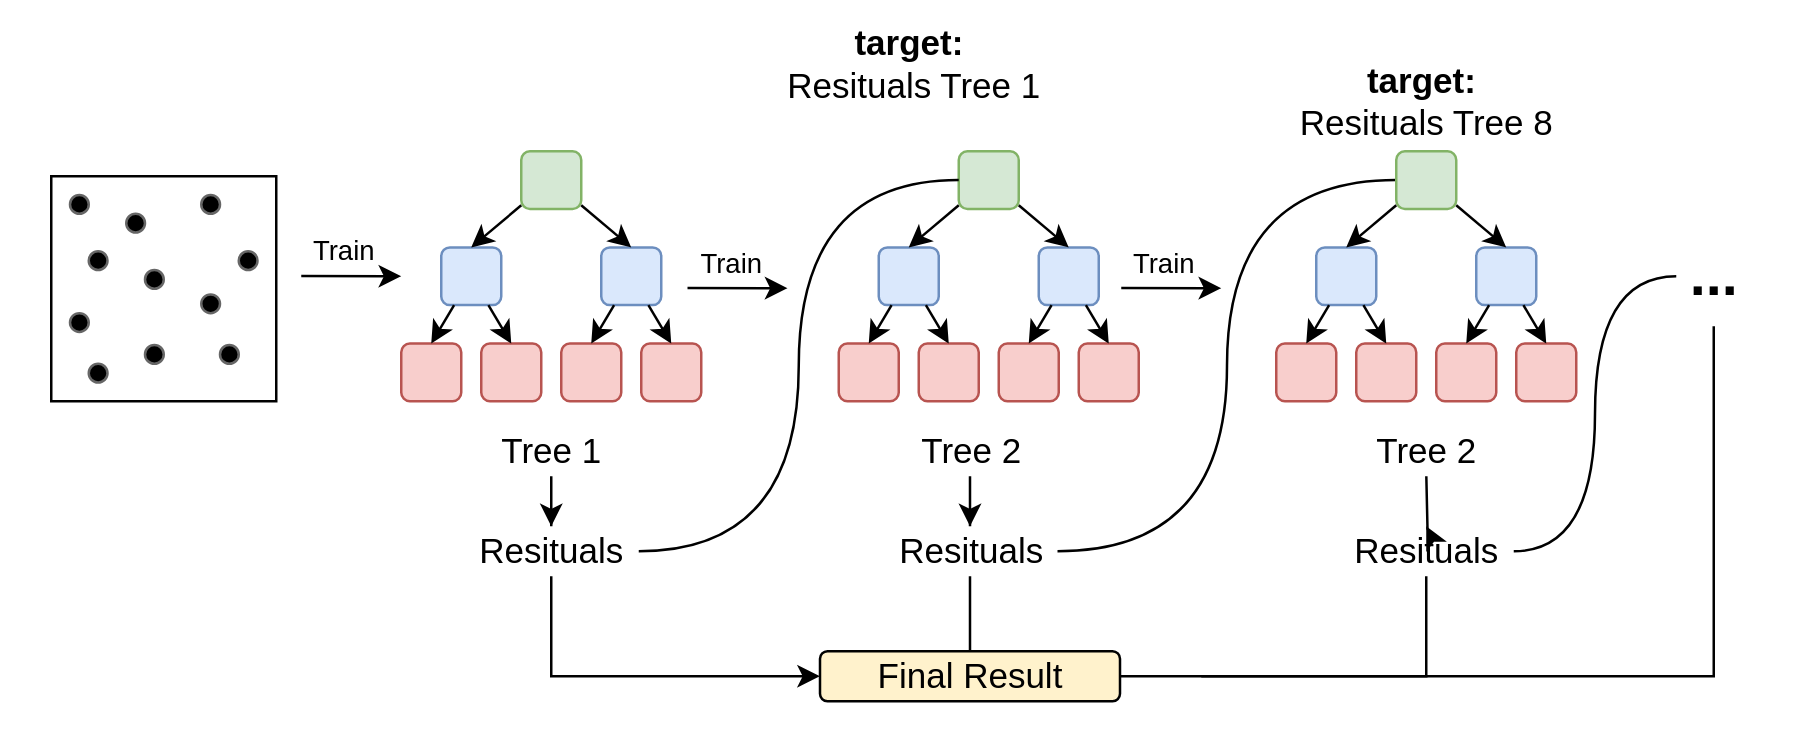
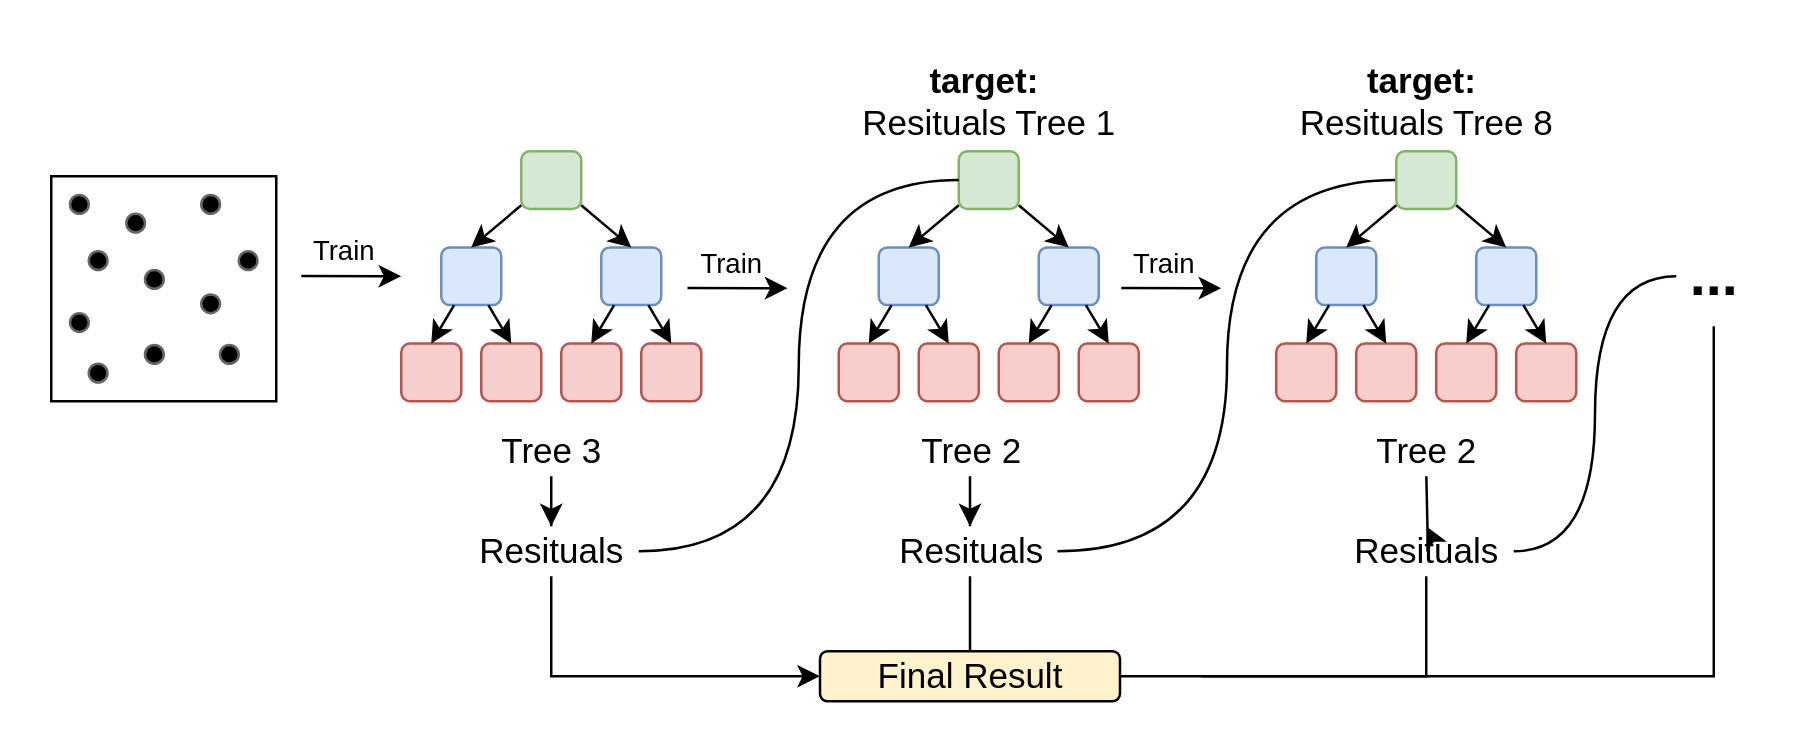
- <mxCell id="60" value="&lt;b&gt;target:&lt;/b&gt;&amp;nbsp;&lt;br&gt;Resituals Tree 1" style="text;html=1;align=center;verticalAlign=middle;resizable=0;points=[];autosize=1;strokeColor=none;fillColor=none;fontSize=14;fontColor=#000000;" parent="1" vertex="1"><mxGeometry x="305" y="5" width="120" height="40" as="geometry" /></mxCell>
+ <mxCell id="60" value="&lt;b&gt;target:&lt;/b&gt;&amp;nbsp;&lt;br&gt;Resituals Tree 1" style="text;html=1;align=center;verticalAlign=middle;resizable=0;points=[];autosize=1;strokeColor=none;fillColor=none;fontSize=14;fontColor=#000000;" parent="1" vertex="1"><mxGeometry x="335" y="20" width="120" height="40" as="geometry" /></mxCell>
- <mxCell id="50" value="Tree 1" style="text;html=1;align=center;verticalAlign=middle;resizable=0;points=[];autosize=1;strokeColor=none;fillColor=none;fontSize=14;fontColor=#000000;" parent="1" vertex="1"><mxGeometry x="190" y="170" width="60" height="20" as="geometry" /></mxCell>
+ <mxCell id="50" value="Tree 3" style="text;html=1;align=center;verticalAlign=middle;resizable=0;points=[];autosize=1;strokeColor=none;fillColor=none;fontSize=14;fontColor=#000000;" parent="1" vertex="1"><mxGeometry x="190" y="170" width="60" height="20" as="geometry" /></mxCell>
